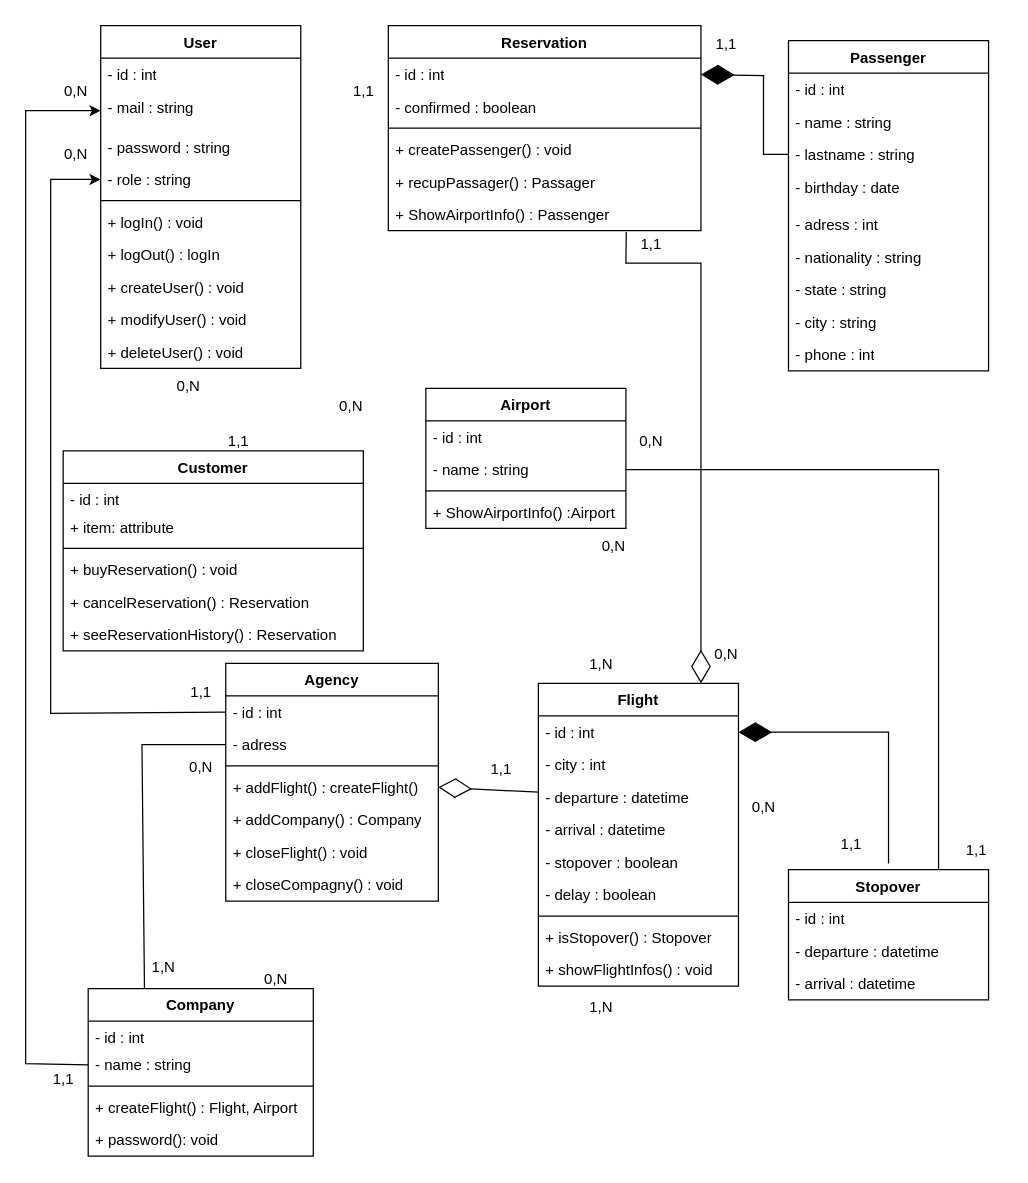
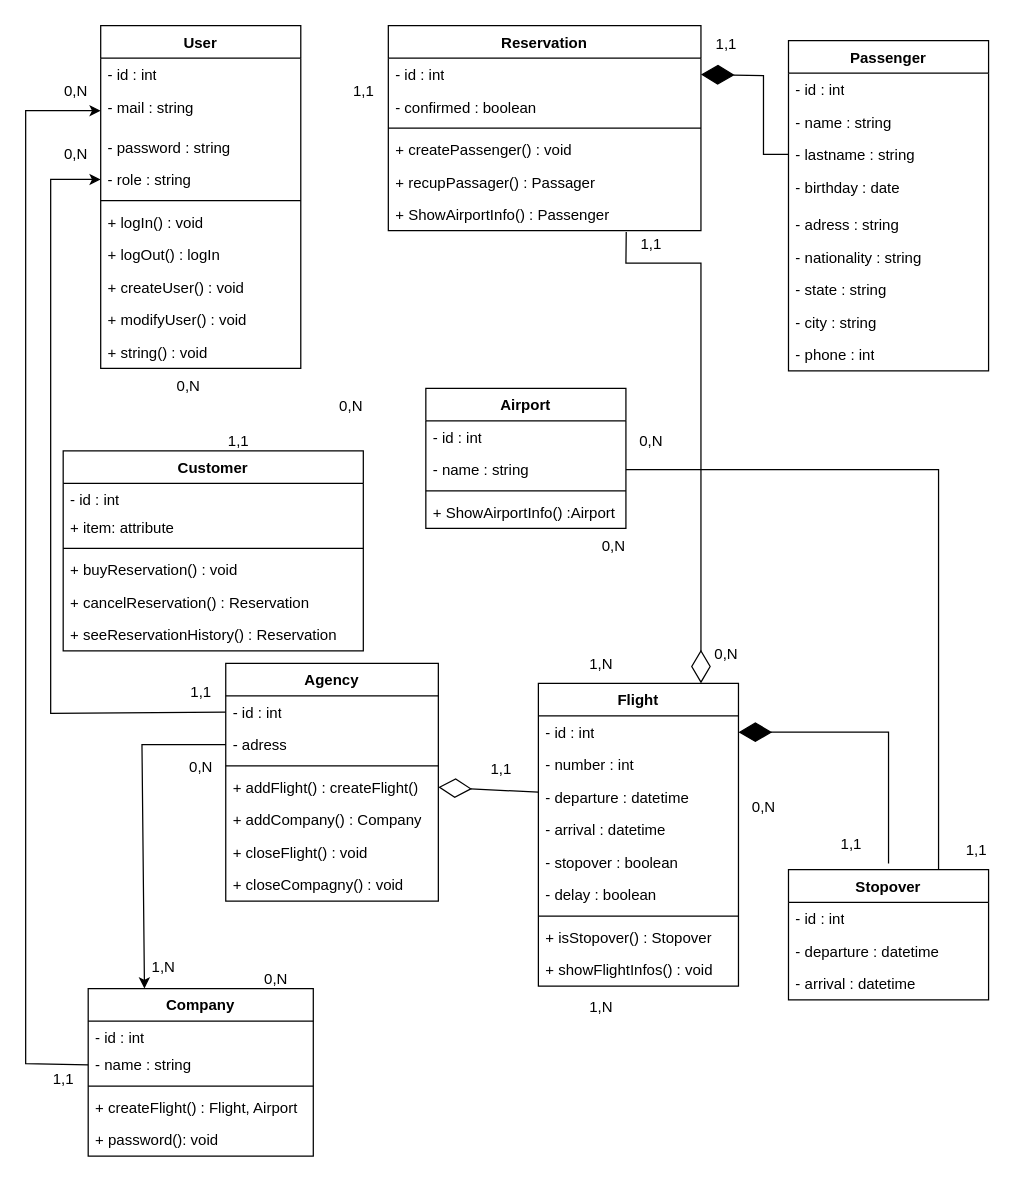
- <mxCell id="51" value="- adress : int" style="text;strokeColor=none;fillColor=none;align=left;verticalAlign=top;spacingLeft=4;spacingRight=4;overflow=hidden;rotatable=0;points=[[0,0.5],[1,0.5]];portConstraint=eastwest;whiteSpace=wrap;html=1;" vertex="1" parent="46"><mxGeometry y="134" width="160" height="26" as="geometry" /></mxCell>
+ <mxCell id="51" value="- adress : string" style="text;strokeColor=none;fillColor=none;align=left;verticalAlign=top;spacingLeft=4;spacingRight=4;overflow=hidden;rotatable=0;points=[[0,0.5],[1,0.5]];portConstraint=eastwest;whiteSpace=wrap;html=1;" vertex="1" parent="46"><mxGeometry y="134" width="160" height="26" as="geometry" /></mxCell>
- <mxCell id="12" value="+ deleteUser() : void" style="text;strokeColor=none;fillColor=none;align=left;verticalAlign=top;spacingLeft=4;spacingRight=4;overflow=hidden;rotatable=0;points=[[0,0.5],[1,0.5]];portConstraint=eastwest;whiteSpace=wrap;html=1;" vertex="1" parent="2"><mxGeometry y="248" width="160" height="26" as="geometry" /></mxCell>
+ <mxCell id="12" value="+ string() : void" style="text;strokeColor=none;fillColor=none;align=left;verticalAlign=top;spacingLeft=4;spacingRight=4;overflow=hidden;rotatable=0;points=[[0,0.5],[1,0.5]];portConstraint=eastwest;whiteSpace=wrap;html=1;" vertex="1" parent="2"><mxGeometry y="248" width="160" height="26" as="geometry" /></mxCell>
- <mxCell id="62" value="- city : int" style="text;strokeColor=none;fillColor=none;align=left;verticalAlign=top;spacingLeft=4;spacingRight=4;overflow=hidden;rotatable=0;points=[[0,0.5],[1,0.5]];portConstraint=eastwest;whiteSpace=wrap;html=1;" vertex="1" parent="60"><mxGeometry y="52" width="160" height="26" as="geometry" /></mxCell>
+ <mxCell id="62" value="- number : int" style="text;strokeColor=none;fillColor=none;align=left;verticalAlign=top;spacingLeft=4;spacingRight=4;overflow=hidden;rotatable=0;points=[[0,0.5],[1,0.5]];portConstraint=eastwest;whiteSpace=wrap;html=1;" vertex="1" parent="60"><mxGeometry y="52" width="160" height="26" as="geometry" /></mxCell>
- <mxCell id="70" value="" style="endArrow=none;html=1;rounded=0;entryX=0.25;entryY=0;entryDx=0;entryDy=0;exitX=0;exitY=0.5;exitDx=0;exitDy=0;" edge="1" parent="1" source="40" target="13"><mxGeometry width="50" height="50" relative="1" as="geometry"><mxPoint x="394" y="421" as="sourcePoint" /><mxPoint x="360" y="320" as="targetPoint" /><Array as="points"><mxPoint x="113" y="595" /></Array></mxGeometry></mxCell>
+ <mxCell id="70" value="" style="endArrow=classic;html=1;rounded=0;entryX=0.25;entryY=0;entryDx=0;entryDy=0;exitX=0;exitY=0.5;exitDx=0;exitDy=0;" edge="1" parent="1" source="40" target="13"><mxGeometry width="50" height="50" relative="1" as="geometry"><mxPoint x="394" y="421" as="sourcePoint" /><mxPoint x="360" y="320" as="targetPoint" /><Array as="points"><mxPoint x="113" y="595" /></Array></mxGeometry></mxCell>
